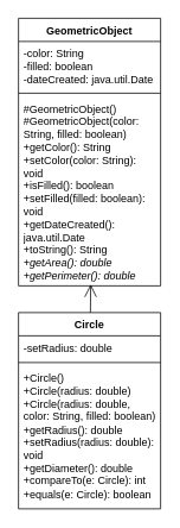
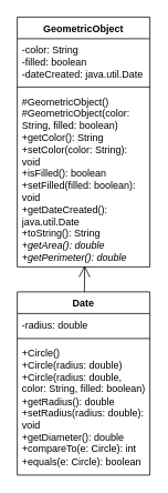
- <mxCell id="6" value="Circle" style="swimlane;fontStyle=1;align=center;verticalAlign=top;childLayout=stackLayout;horizontal=1;startSize=26;horizontalStack=0;resizeParent=1;resizeParentMax=0;resizeLast=0;collapsible=1;marginBottom=0;whiteSpace=wrap;html=1;" vertex="1" parent="1"><mxGeometry x="20" y="350" width="160" height="220" as="geometry" /></mxCell>
+ <mxCell id="6" value="Date" style="swimlane;fontStyle=1;align=center;verticalAlign=top;childLayout=stackLayout;horizontal=1;startSize=26;horizontalStack=0;resizeParent=1;resizeParentMax=0;resizeLast=0;collapsible=1;marginBottom=0;whiteSpace=wrap;html=1;" vertex="1" parent="1"><mxGeometry x="20" y="350" width="160" height="220" as="geometry" /></mxCell>
- <mxCell id="7" value="-setRadius: double" style="text;strokeColor=none;fillColor=none;align=left;verticalAlign=top;spacingLeft=4;spacingRight=4;overflow=hidden;rotatable=0;points=[[0,0.5],[1,0.5]];portConstraint=eastwest;whiteSpace=wrap;html=1;" vertex="1" parent="6"><mxGeometry y="26" width="160" height="26" as="geometry" /></mxCell>
+ <mxCell id="7" value="-radius: double" style="text;strokeColor=none;fillColor=none;align=left;verticalAlign=top;spacingLeft=4;spacingRight=4;overflow=hidden;rotatable=0;points=[[0,0.5],[1,0.5]];portConstraint=eastwest;whiteSpace=wrap;html=1;" vertex="1" parent="6"><mxGeometry y="26" width="160" height="26" as="geometry" /></mxCell>
